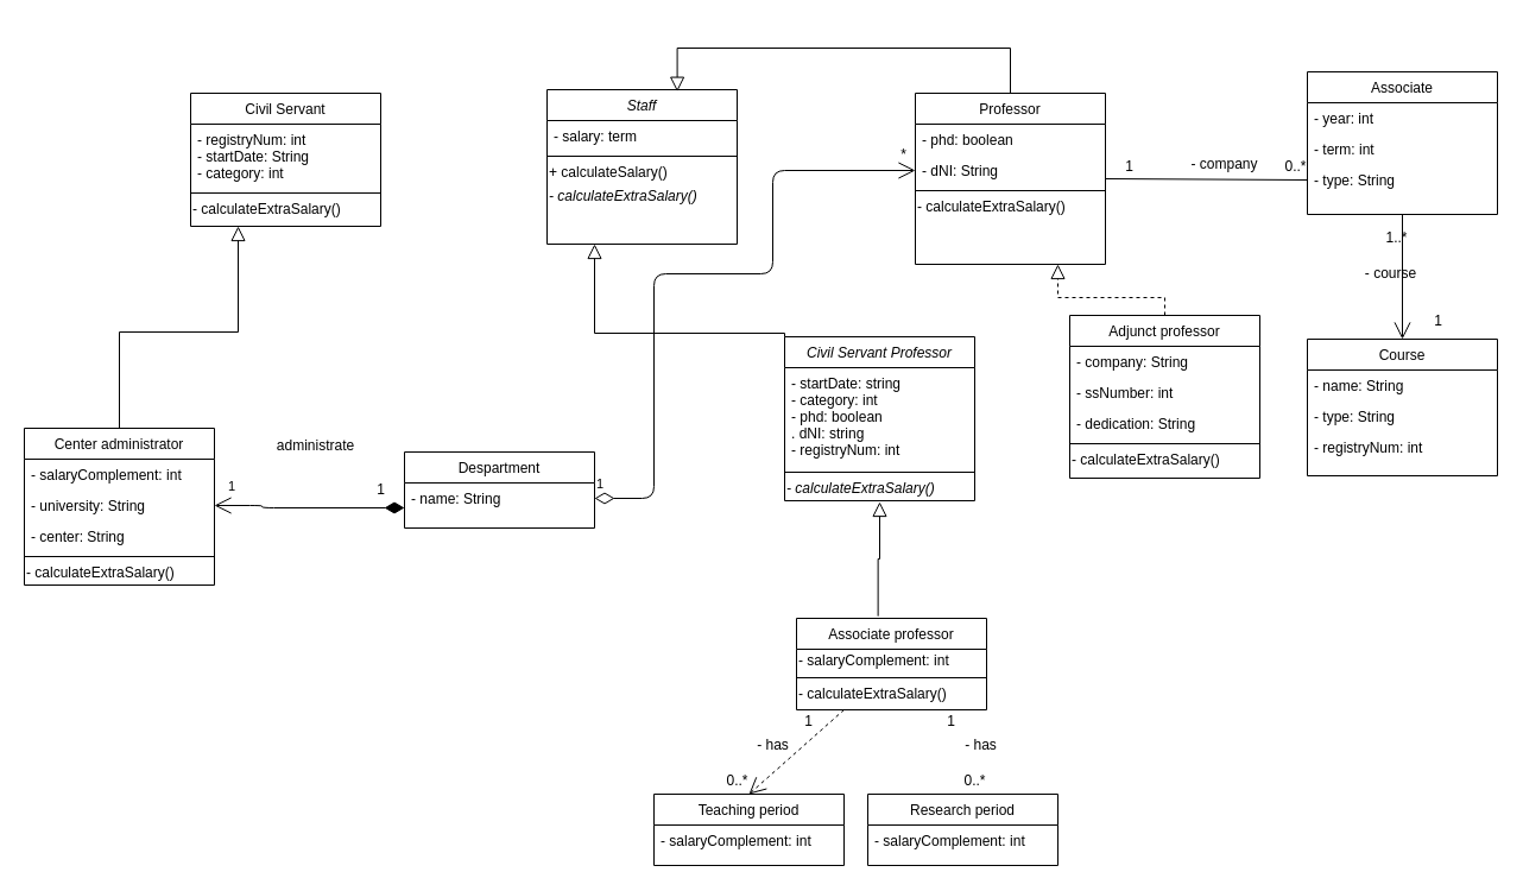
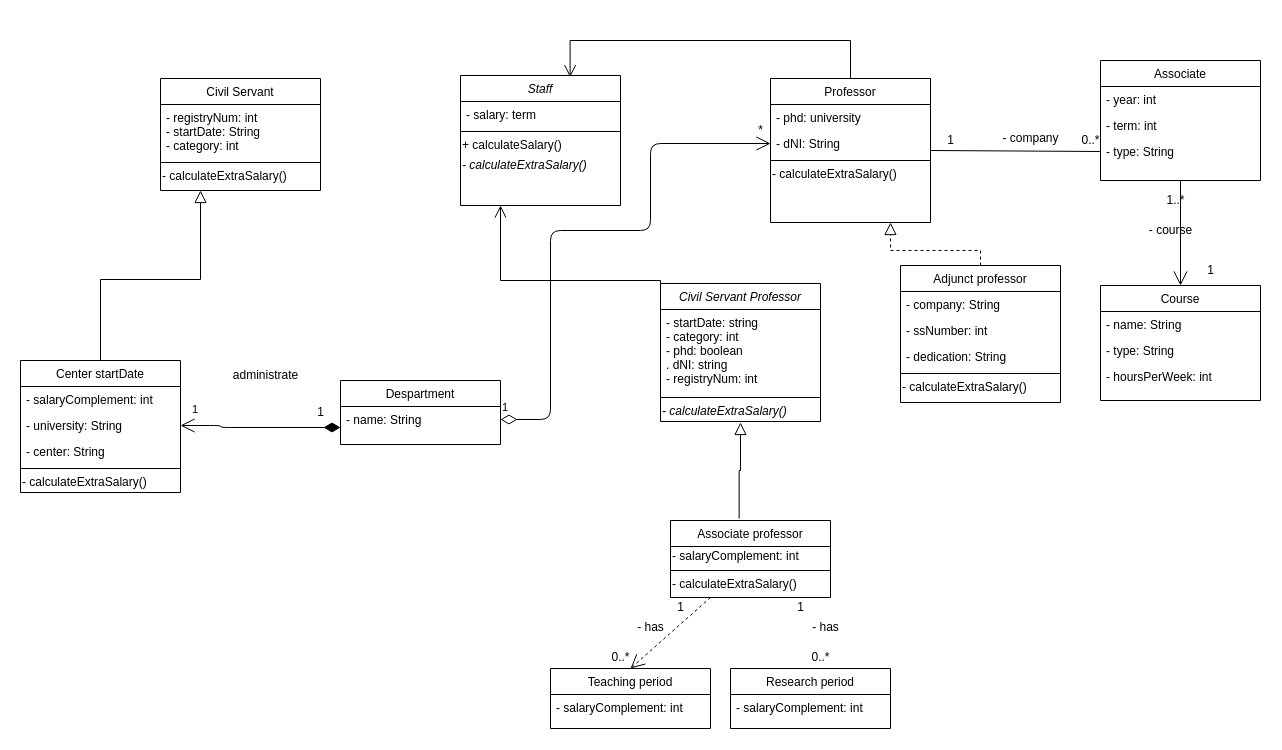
- <mxCell id="27" value="" style="endArrow=block;endSize=10;endFill=0;shadow=0;strokeWidth=1;rounded=0;edgeStyle=elbowEdgeStyle;elbow=vertical;entryX=0.685;entryY=0.013;entryDx=0;entryDy=0;exitX=0.5;exitY=0;exitDx=0;exitDy=0;entryPerimeter=0;" parent="1" source="13" target="20" edge="1"><mxGeometry width="160" relative="1" as="geometry"><mxPoint x="385" y="118" as="sourcePoint" /><mxPoint x="455" y="10" as="targetPoint" /><Array as="points"><mxPoint x="620" y="40" /><mxPoint x="650" y="20" /><mxPoint x="465" y="80" /></Array></mxGeometry></mxCell>
+ <mxCell id="27" value="" style="endArrow=open;endSize=10;endFill=0;shadow=0;strokeWidth=1;rounded=0;edgeStyle=elbowEdgeStyle;elbow=vertical;entryX=0.685;entryY=0.013;entryDx=0;entryDy=0;exitX=0.5;exitY=0;exitDx=0;exitDy=0;entryPerimeter=0;" parent="1" source="13" target="20" edge="1"><mxGeometry width="160" relative="1" as="geometry"><mxPoint x="385" y="118" as="sourcePoint" /><mxPoint x="455" y="10" as="targetPoint" /><Array as="points"><mxPoint x="620" y="40" /><mxPoint x="650" y="20" /><mxPoint x="465" y="80" /></Array></mxGeometry></mxCell>
- <mxCell id="14" value="- phd: boolean" style="text;align=left;verticalAlign=top;spacingLeft=4;spacingRight=4;overflow=hidden;rotatable=0;points=[[0,0.5],[1,0.5]];portConstraint=eastwest;" parent="13" vertex="1"><mxGeometry y="26" width="160" height="26" as="geometry" /></mxCell>
+ <mxCell id="14" value="- phd: university" style="text;align=left;verticalAlign=top;spacingLeft=4;spacingRight=4;overflow=hidden;rotatable=0;points=[[0,0.5],[1,0.5]];portConstraint=eastwest;" parent="13" vertex="1"><mxGeometry y="26" width="160" height="26" as="geometry" /></mxCell>
- <mxCell id="74" value="" style="endArrow=block;endSize=10;endFill=0;shadow=0;strokeWidth=1;rounded=0;edgeStyle=elbowEdgeStyle;elbow=vertical;exitX=0;exitY=0;exitDx=0;exitDy=0;entryX=0.25;entryY=1;entryDx=0;entryDy=0;" edge="1" parent="1" source="69" target="20"><mxGeometry width="160" relative="1" as="geometry"><mxPoint x="760" y="530" as="sourcePoint" /><mxPoint x="750" y="432" as="targetPoint" /><Array as="points"><mxPoint x="610" y="280" /><mxPoint x="600" y="290" /><mxPoint x="670" y="40" /><mxPoint x="485" y="100" /></Array></mxGeometry></mxCell>
+ <mxCell id="74" value="" style="endArrow=open;endSize=10;endFill=0;shadow=0;strokeWidth=1;rounded=0;edgeStyle=elbowEdgeStyle;elbow=vertical;exitX=0;exitY=0;exitDx=0;exitDy=0;entryX=0.25;entryY=1;entryDx=0;entryDy=0;" edge="1" parent="1" source="69" target="20"><mxGeometry width="160" relative="1" as="geometry"><mxPoint x="760" y="530" as="sourcePoint" /><mxPoint x="750" y="432" as="targetPoint" /><Array as="points"><mxPoint x="610" y="280" /><mxPoint x="600" y="290" /><mxPoint x="670" y="40" /><mxPoint x="485" y="100" /></Array></mxGeometry></mxCell>
- <mxCell id="6" value="Center administrator" style="swimlane;fontStyle=0;align=center;verticalAlign=top;childLayout=stackLayout;horizontal=1;startSize=26;horizontalStack=0;resizeParent=1;resizeLast=0;collapsible=1;marginBottom=0;rounded=0;shadow=0;strokeWidth=1;" parent="1" vertex="1"><mxGeometry x="20" y="360" width="160" height="132" as="geometry"><mxRectangle x="130" y="380" width="160" height="26" as="alternateBounds" /></mxGeometry></mxCell>
+ <mxCell id="6" value="Center startDate" style="swimlane;fontStyle=0;align=center;verticalAlign=top;childLayout=stackLayout;horizontal=1;startSize=26;horizontalStack=0;resizeParent=1;resizeLast=0;collapsible=1;marginBottom=0;rounded=0;shadow=0;strokeWidth=1;" parent="1" vertex="1"><mxGeometry x="20" y="360" width="160" height="132" as="geometry"><mxRectangle x="130" y="380" width="160" height="26" as="alternateBounds" /></mxGeometry></mxCell>
- <mxCell id="39" value="- registryNum: int" style="text;align=left;verticalAlign=top;spacingLeft=4;spacingRight=4;overflow=hidden;rotatable=0;points=[[0,0.5],[1,0.5]];portConstraint=eastwest;" parent="36" vertex="1"><mxGeometry y="78" width="160" height="26" as="geometry" /></mxCell>
+ <mxCell id="39" value="- hoursPerWeek: int" style="text;align=left;verticalAlign=top;spacingLeft=4;spacingRight=4;overflow=hidden;rotatable=0;points=[[0,0.5],[1,0.5]];portConstraint=eastwest;" parent="36" vertex="1"><mxGeometry y="78" width="160" height="26" as="geometry" /></mxCell>
